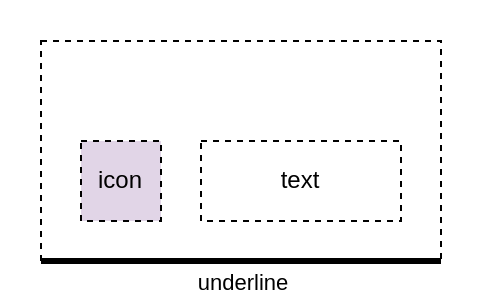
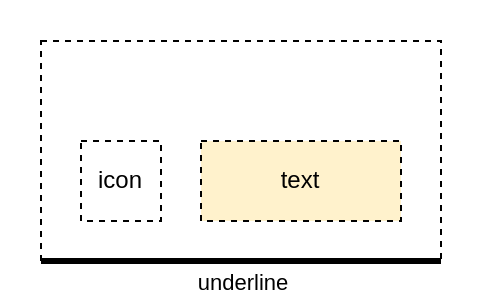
- <mxCell id="6" value="icon" style="rounded=0;whiteSpace=wrap;html=1;dashed=1;fillColor=#e1d5e7;" vertex="1" parent="1"><mxGeometry x="40" y="70" width="40" height="40" as="geometry" /></mxCell>
+ <mxCell id="6" value="icon" style="rounded=0;whiteSpace=wrap;html=1;dashed=1;" vertex="1" parent="1"><mxGeometry x="40" y="70" width="40" height="40" as="geometry" /></mxCell>
- <mxCell id="3" value="text" style="rounded=0;whiteSpace=wrap;html=1;dashed=1;" vertex="1" parent="1"><mxGeometry x="100" y="70" width="100" height="40" as="geometry" /></mxCell>
+ <mxCell id="3" value="text" style="rounded=0;whiteSpace=wrap;html=1;dashed=1;fillColor=#fff2cc;" vertex="1" parent="1"><mxGeometry x="100" y="70" width="100" height="40" as="geometry" /></mxCell>
